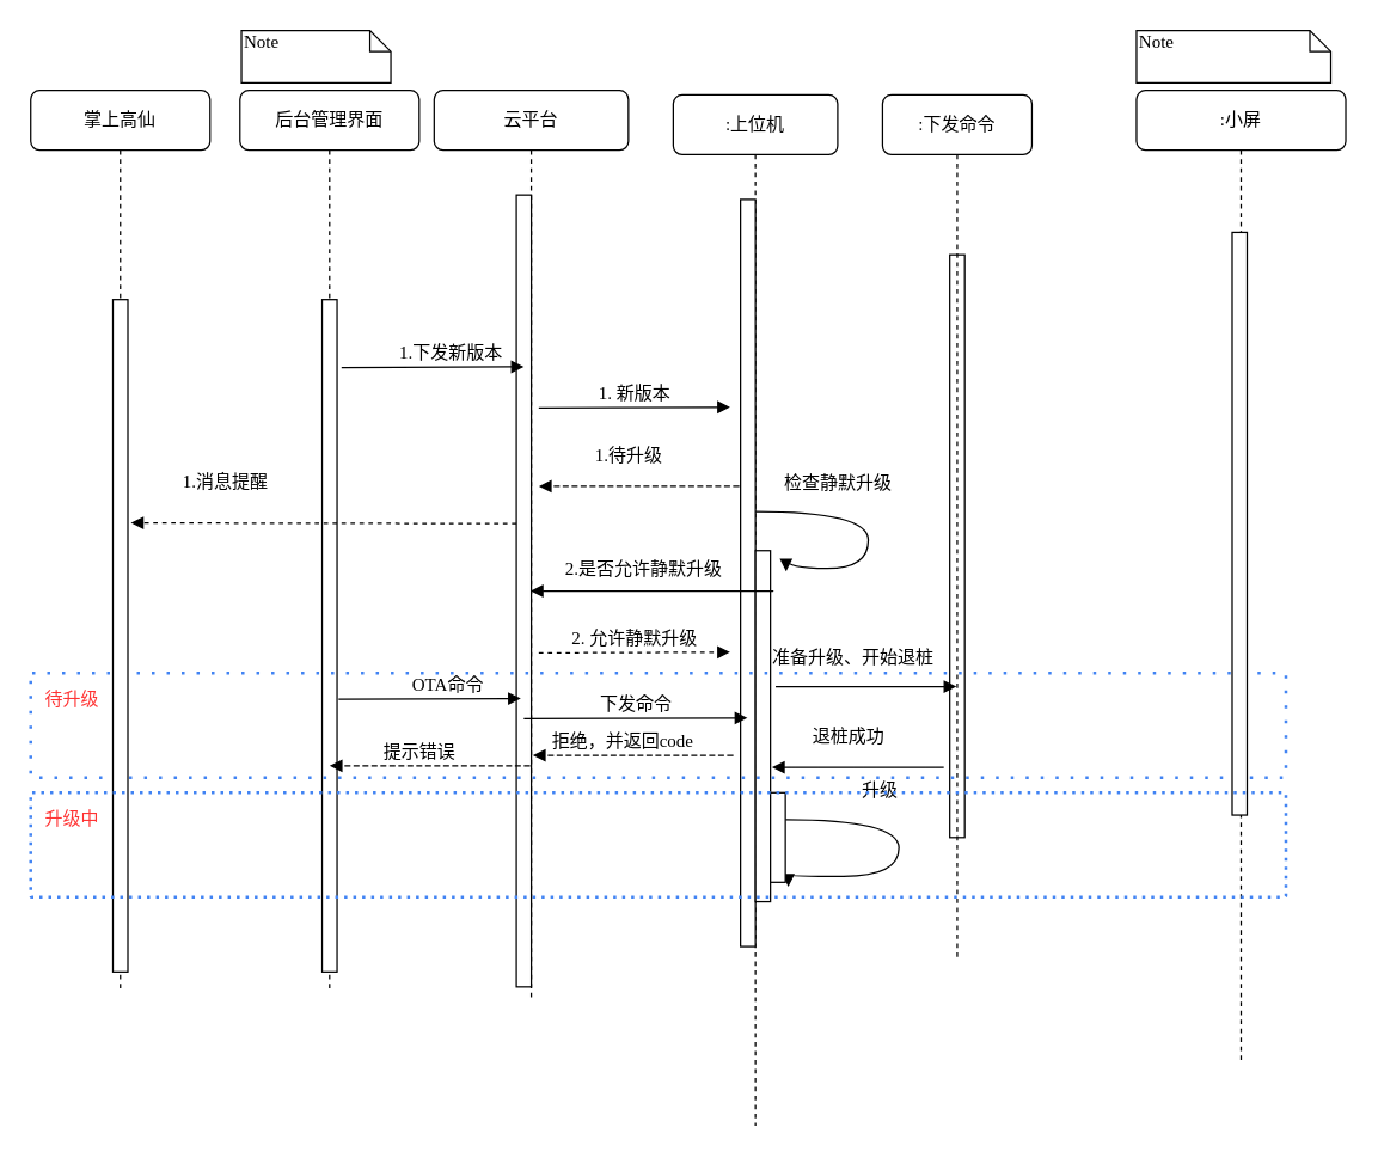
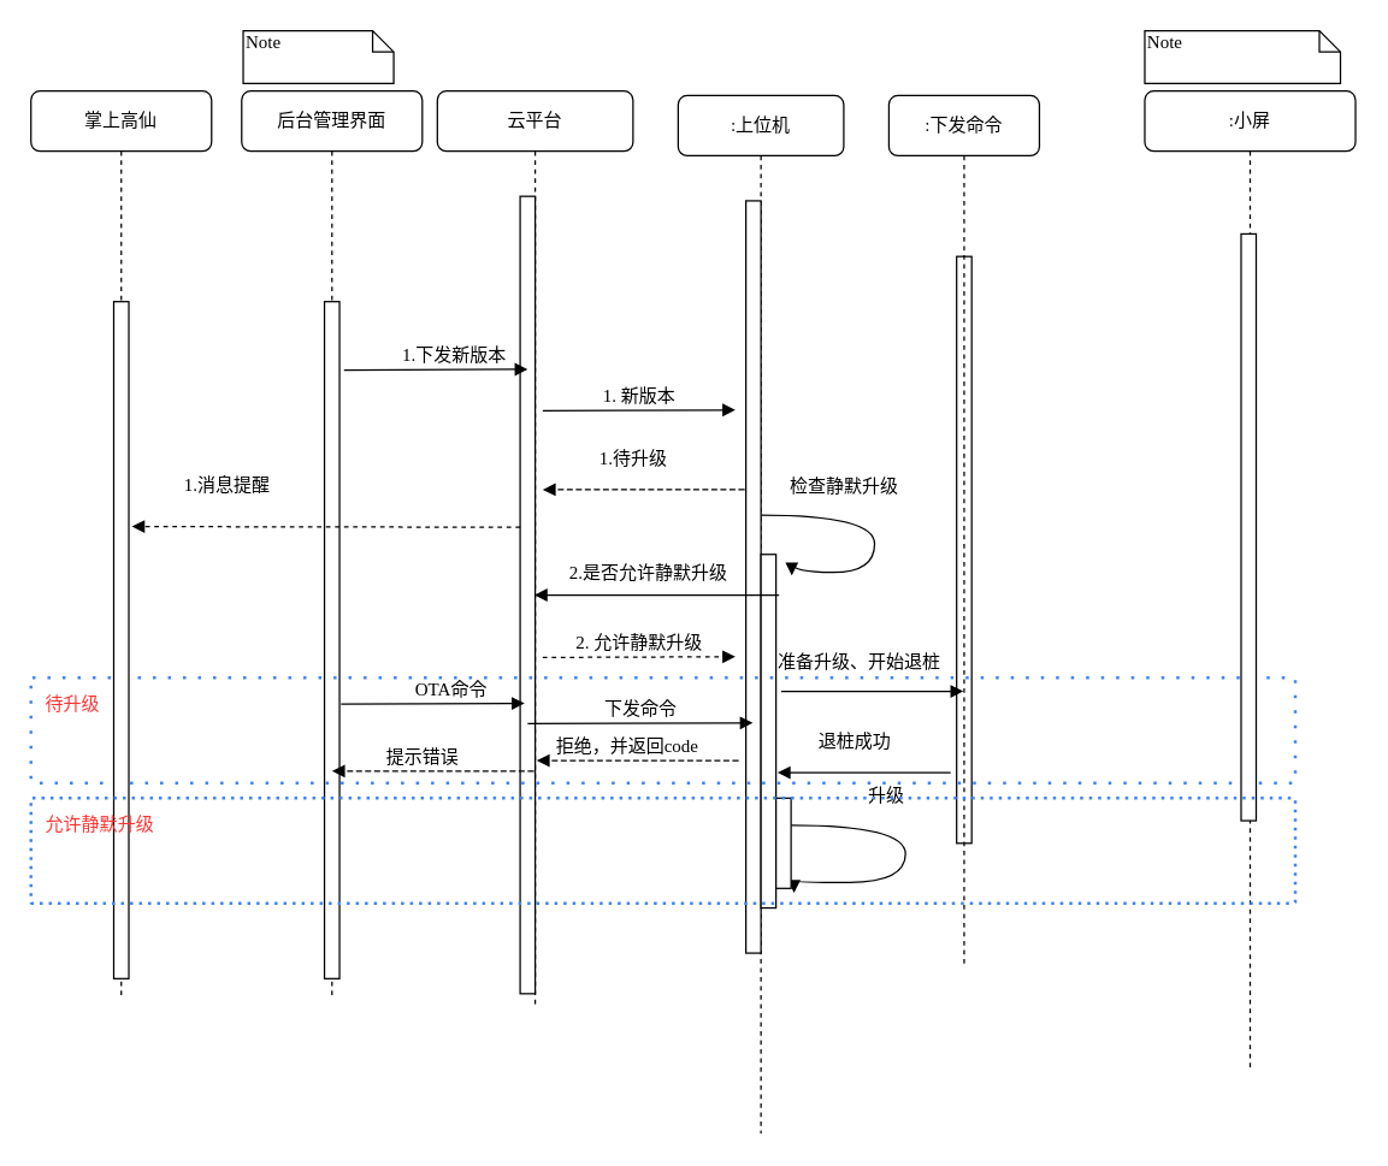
- <mxCell id="32" value="&lt;font color=&quot;#ff3333&quot;&gt;升级中&lt;/font&gt;" style="rounded=1;absoluteArcSize=1;arcSize=2;html=1;strokeColor=none;gradientColor=none;shadow=0;dashed=1;strokeColor=#4284F3;fontSize=12;fontColor=#9E9E9E;align=left;verticalAlign=top;spacing=10;spacingTop=-4;fillColor=none;dashPattern=1 2;strokeWidth=2;" vertex="1" parent="1"><mxGeometry x="20" y="530" width="840" height="70" as="geometry" /></mxCell>
+ <mxCell id="32" value="&lt;font color=&quot;#ff3333&quot;&gt;允许静默升级&lt;/font&gt;" style="rounded=1;absoluteArcSize=1;arcSize=2;html=1;strokeColor=none;gradientColor=none;shadow=0;dashed=1;strokeColor=#4284F3;fontSize=12;fontColor=#9E9E9E;align=left;verticalAlign=top;spacing=10;spacingTop=-4;fillColor=none;dashPattern=1 2;strokeWidth=2;" vertex="1" parent="1"><mxGeometry x="20" y="530" width="840" height="70" as="geometry" /></mxCell>
